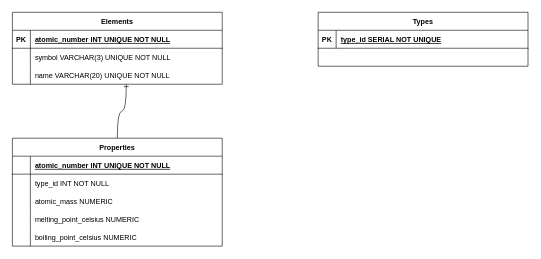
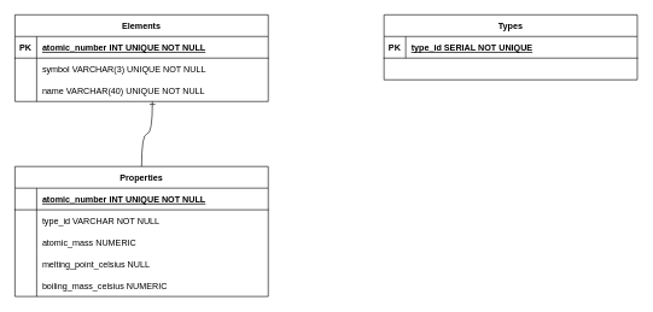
- <mxCell id="11" value="name VARCHAR(20) UNIQUE NOT NULL" style="shape=partialRectangle;overflow=hidden;connectable=0;fillColor=none;top=0;left=0;bottom=0;right=0;align=left;spacingLeft=6;" parent="9" vertex="1"><mxGeometry x="30" width="320" height="30" as="geometry"><mxRectangle width="320" height="30" as="alternateBounds" /></mxGeometry></mxCell>
+ <mxCell id="11" value="name VARCHAR(40) UNIQUE NOT NULL" style="shape=partialRectangle;overflow=hidden;connectable=0;fillColor=none;top=0;left=0;bottom=0;right=0;align=left;spacingLeft=6;" parent="9" vertex="1"><mxGeometry x="30" width="320" height="30" as="geometry"><mxRectangle width="320" height="30" as="alternateBounds" /></mxGeometry></mxCell>
- <mxCell id="16" value="type_id INT NOT NULL" style="shape=partialRectangle;overflow=hidden;connectable=0;fillColor=none;top=0;left=0;bottom=0;right=0;align=left;spacingLeft=6;" parent="15" vertex="1"><mxGeometry x="30" width="320" height="30" as="geometry"><mxRectangle width="320" height="30" as="alternateBounds" /></mxGeometry></mxCell>
+ <mxCell id="16" value="type_id VARCHAR NOT NULL" style="shape=partialRectangle;overflow=hidden;connectable=0;fillColor=none;top=0;left=0;bottom=0;right=0;align=left;spacingLeft=6;" parent="15" vertex="1"><mxGeometry x="30" width="320" height="30" as="geometry"><mxRectangle width="320" height="30" as="alternateBounds" /></mxGeometry></mxCell>
- <mxCell id="22" value="melting_point_celsius NUMERIC" style="shape=partialRectangle;overflow=hidden;connectable=0;fillColor=none;top=0;left=0;bottom=0;right=0;align=left;spacingLeft=6;" parent="20" vertex="1"><mxGeometry x="30" width="320" height="30" as="geometry"><mxRectangle width="320" height="30" as="alternateBounds" /></mxGeometry></mxCell>
+ <mxCell id="22" value="melting_point_celsius NULL" style="shape=partialRectangle;overflow=hidden;connectable=0;fillColor=none;top=0;left=0;bottom=0;right=0;align=left;spacingLeft=6;" parent="20" vertex="1"><mxGeometry x="30" width="320" height="30" as="geometry"><mxRectangle width="320" height="30" as="alternateBounds" /></mxGeometry></mxCell>
- <mxCell id="25" value="boiling_point_celsius NUMERIC" style="shape=partialRectangle;overflow=hidden;connectable=0;fillColor=none;top=0;left=0;bottom=0;right=0;align=left;spacingLeft=6;" parent="23" vertex="1"><mxGeometry x="30" width="320" height="30" as="geometry"><mxRectangle width="320" height="30" as="alternateBounds" /></mxGeometry></mxCell>
+ <mxCell id="25" value="boiling_mass_celsius NUMERIC" style="shape=partialRectangle;overflow=hidden;connectable=0;fillColor=none;top=0;left=0;bottom=0;right=0;align=left;spacingLeft=6;" parent="23" vertex="1"><mxGeometry x="30" width="320" height="30" as="geometry"><mxRectangle width="320" height="30" as="alternateBounds" /></mxGeometry></mxCell>
